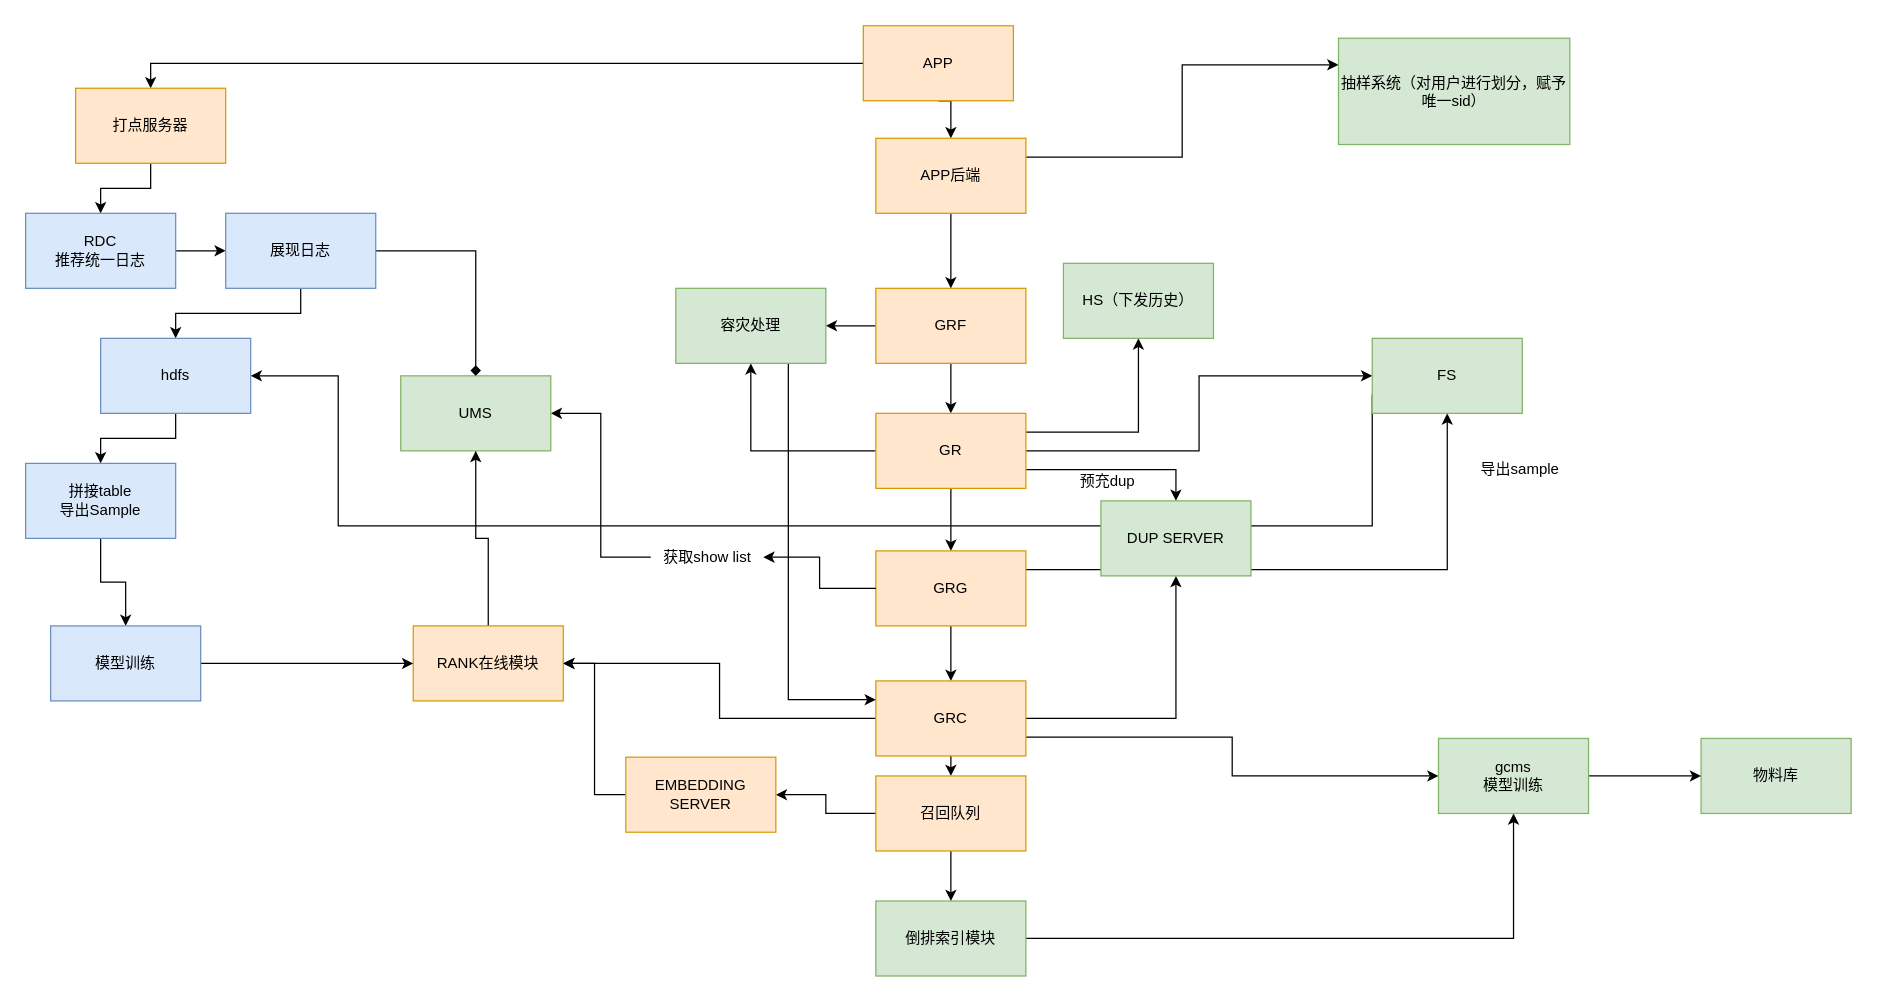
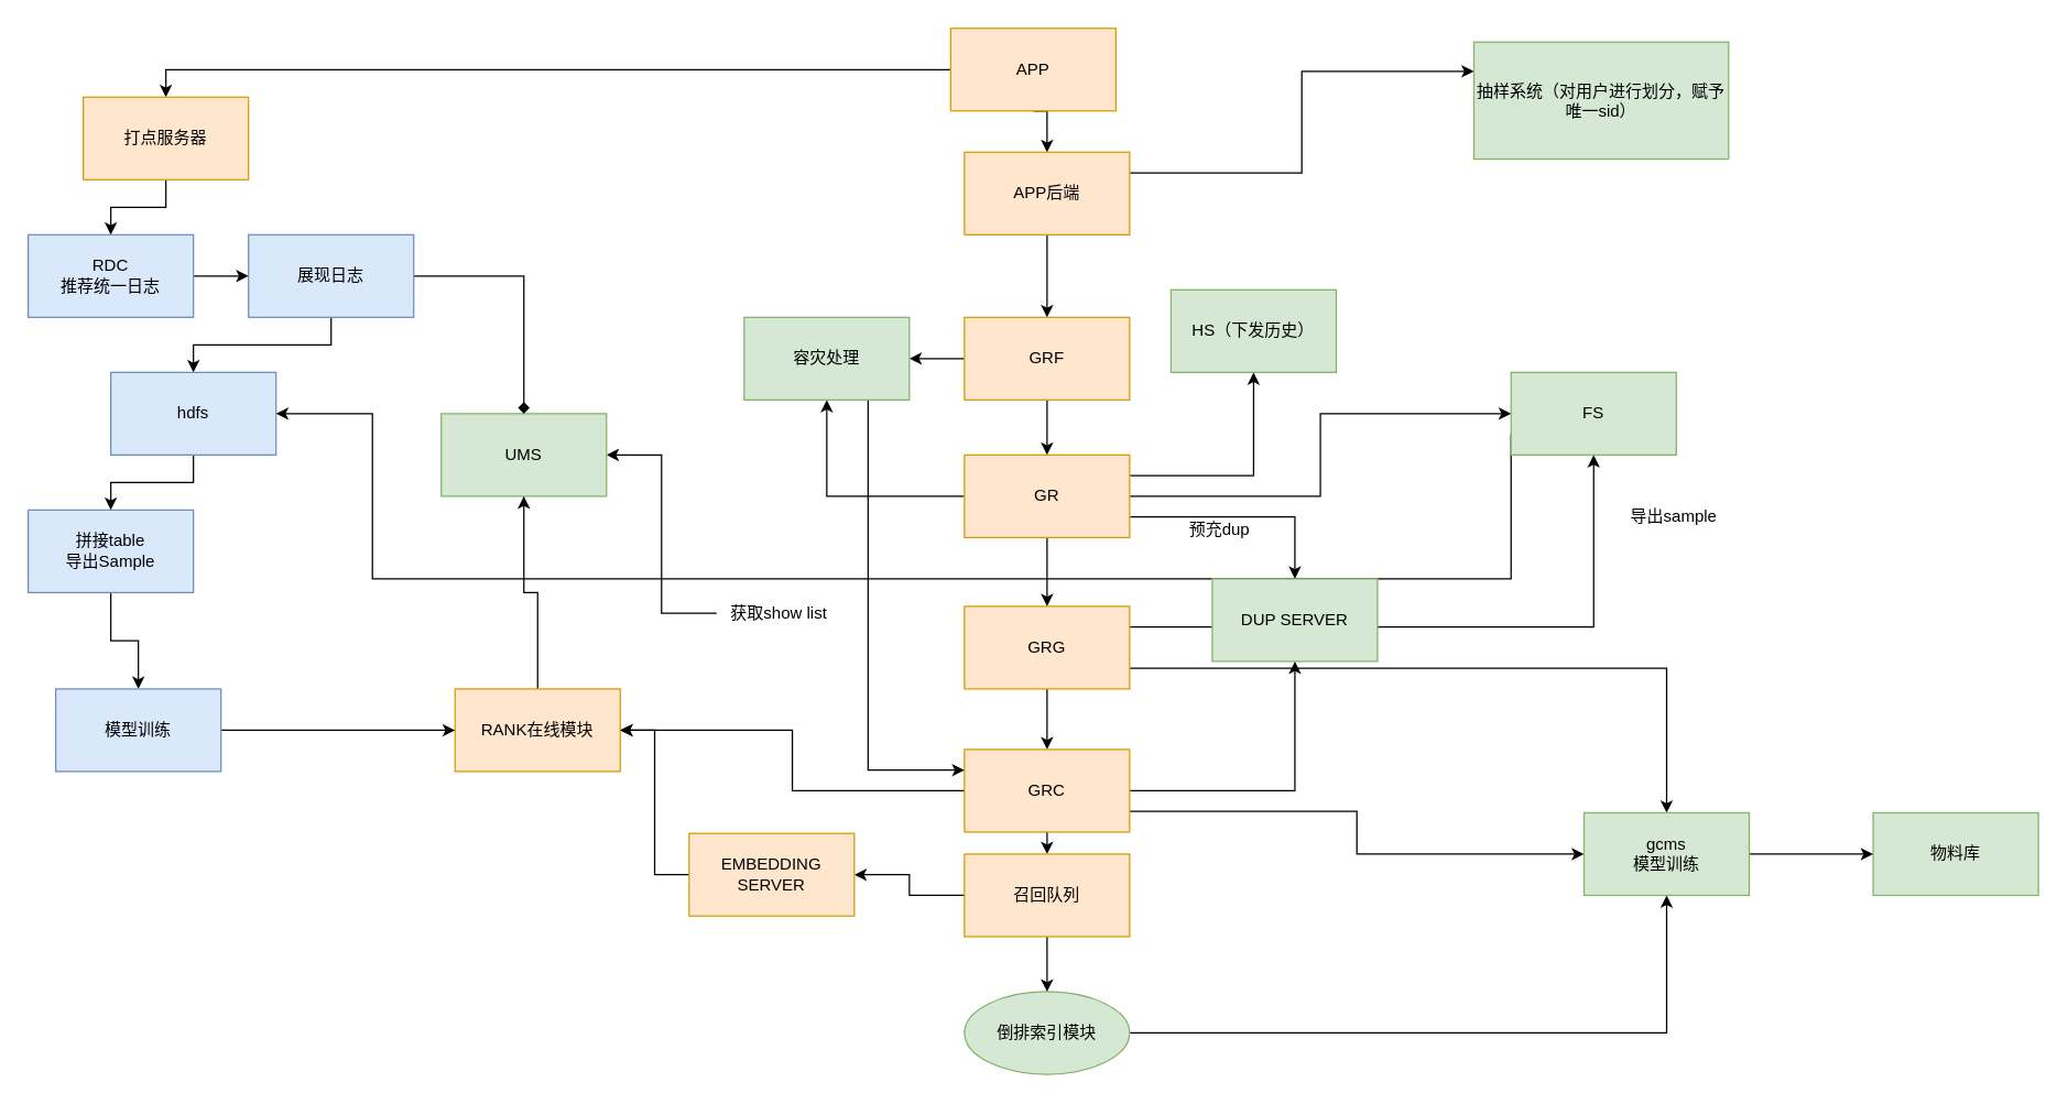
- <mxCell id="38" value="DUP SERVER" style="rounded=0;whiteSpace=wrap;html=1;fillColor=#d5e8d4;strokeColor=#82b366;" vertex="1" parent="1"><mxGeometry x="880" y="400" width="120" height="60" as="geometry" /></mxCell>
+ <mxCell id="38" value="DUP SERVER" style="rounded=0;whiteSpace=wrap;html=1;fillColor=#d5e8d4;strokeColor=#82b366;" vertex="1" parent="1"><mxGeometry x="880" y="420" width="120" height="60" as="geometry" /></mxCell>
- <mxCell id="57" value="" style="edgeStyle=orthogonalEdgeStyle;rounded=0;orthogonalLoop=1;jettySize=auto;html=1;exitX=0;exitY=0.5;exitDx=0;exitDy=0;entryX=1;entryY=0.5;entryDx=0;entryDy=0;" edge="1" parent="1" source="15" target="58"><mxGeometry relative="1" as="geometry"><mxPoint x="700" y="470" as="sourcePoint" /><mxPoint x="520" y="430" as="targetPoint" /></mxGeometry></mxCell>
+ <mxCell id="13" style="edgeStyle=orthogonalEdgeStyle;rounded=0;orthogonalLoop=1;jettySize=auto;html=1;exitX=1;exitY=0.75;exitDx=0;exitDy=0;entryX=0.5;entryY=0;entryDx=0;entryDy=0;" edge="1" parent="1" source="15" target="55"><mxGeometry relative="1" as="geometry" /></mxCell>
- <mxCell id="31" value="倒排索引模块" style="rounded=0;whiteSpace=wrap;html=1;fillColor=#d5e8d4;strokeColor=#82b366;" vertex="1" parent="1"><mxGeometry x="700" y="720" width="120" height="60" as="geometry" /></mxCell>
+ <mxCell id="31" value="倒排索引模块" style="ellipse;whiteSpace=wrap;html=1;fillColor=#d5e8d4;strokeColor=#82b366;" vertex="1" parent="1"><mxGeometry x="700" y="720" width="120" height="60" as="geometry" /></mxCell>
